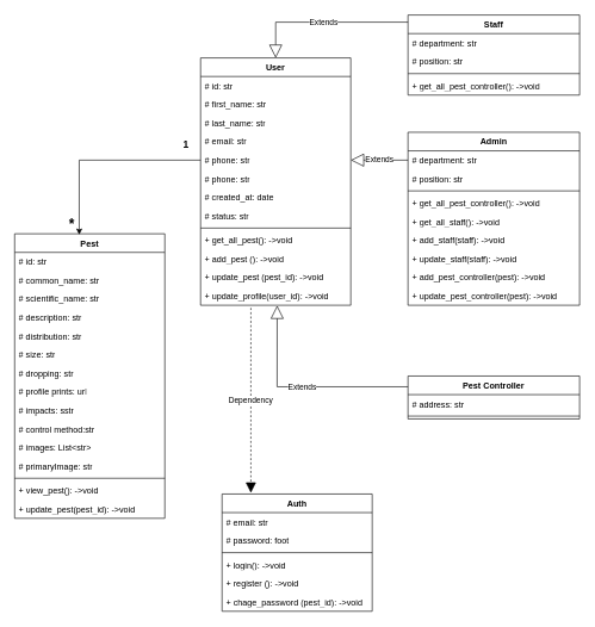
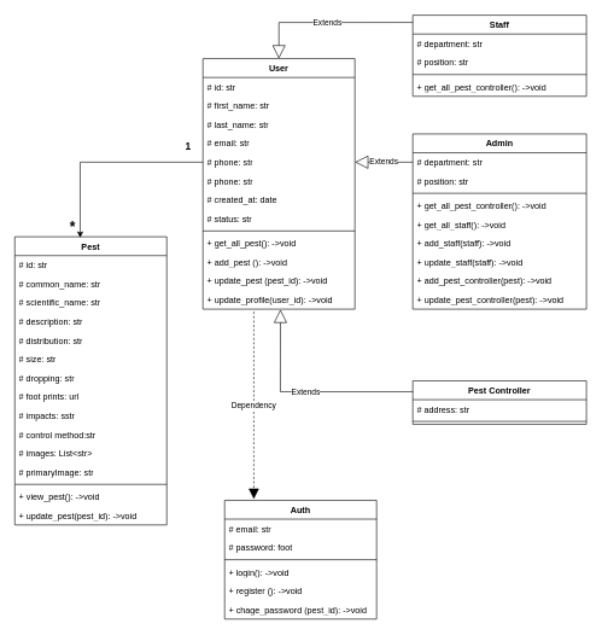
- <mxCell id="45" value="# profile prints: url&lt;div&gt;&lt;br&gt;&lt;/div&gt;" style="text;strokeColor=none;fillColor=none;align=left;verticalAlign=top;spacingLeft=4;spacingRight=4;overflow=hidden;rotatable=0;points=[[0,0.5],[1,0.5]];portConstraint=eastwest;whiteSpace=wrap;html=1;" vertex="1" parent="37"><mxGeometry y="208" width="210" height="26" as="geometry" /></mxCell>
+ <mxCell id="45" value="# foot prints: url&lt;div&gt;&lt;br&gt;&lt;/div&gt;" style="text;strokeColor=none;fillColor=none;align=left;verticalAlign=top;spacingLeft=4;spacingRight=4;overflow=hidden;rotatable=0;points=[[0,0.5],[1,0.5]];portConstraint=eastwest;whiteSpace=wrap;html=1;" vertex="1" parent="37"><mxGeometry y="208" width="210" height="26" as="geometry" /></mxCell>
